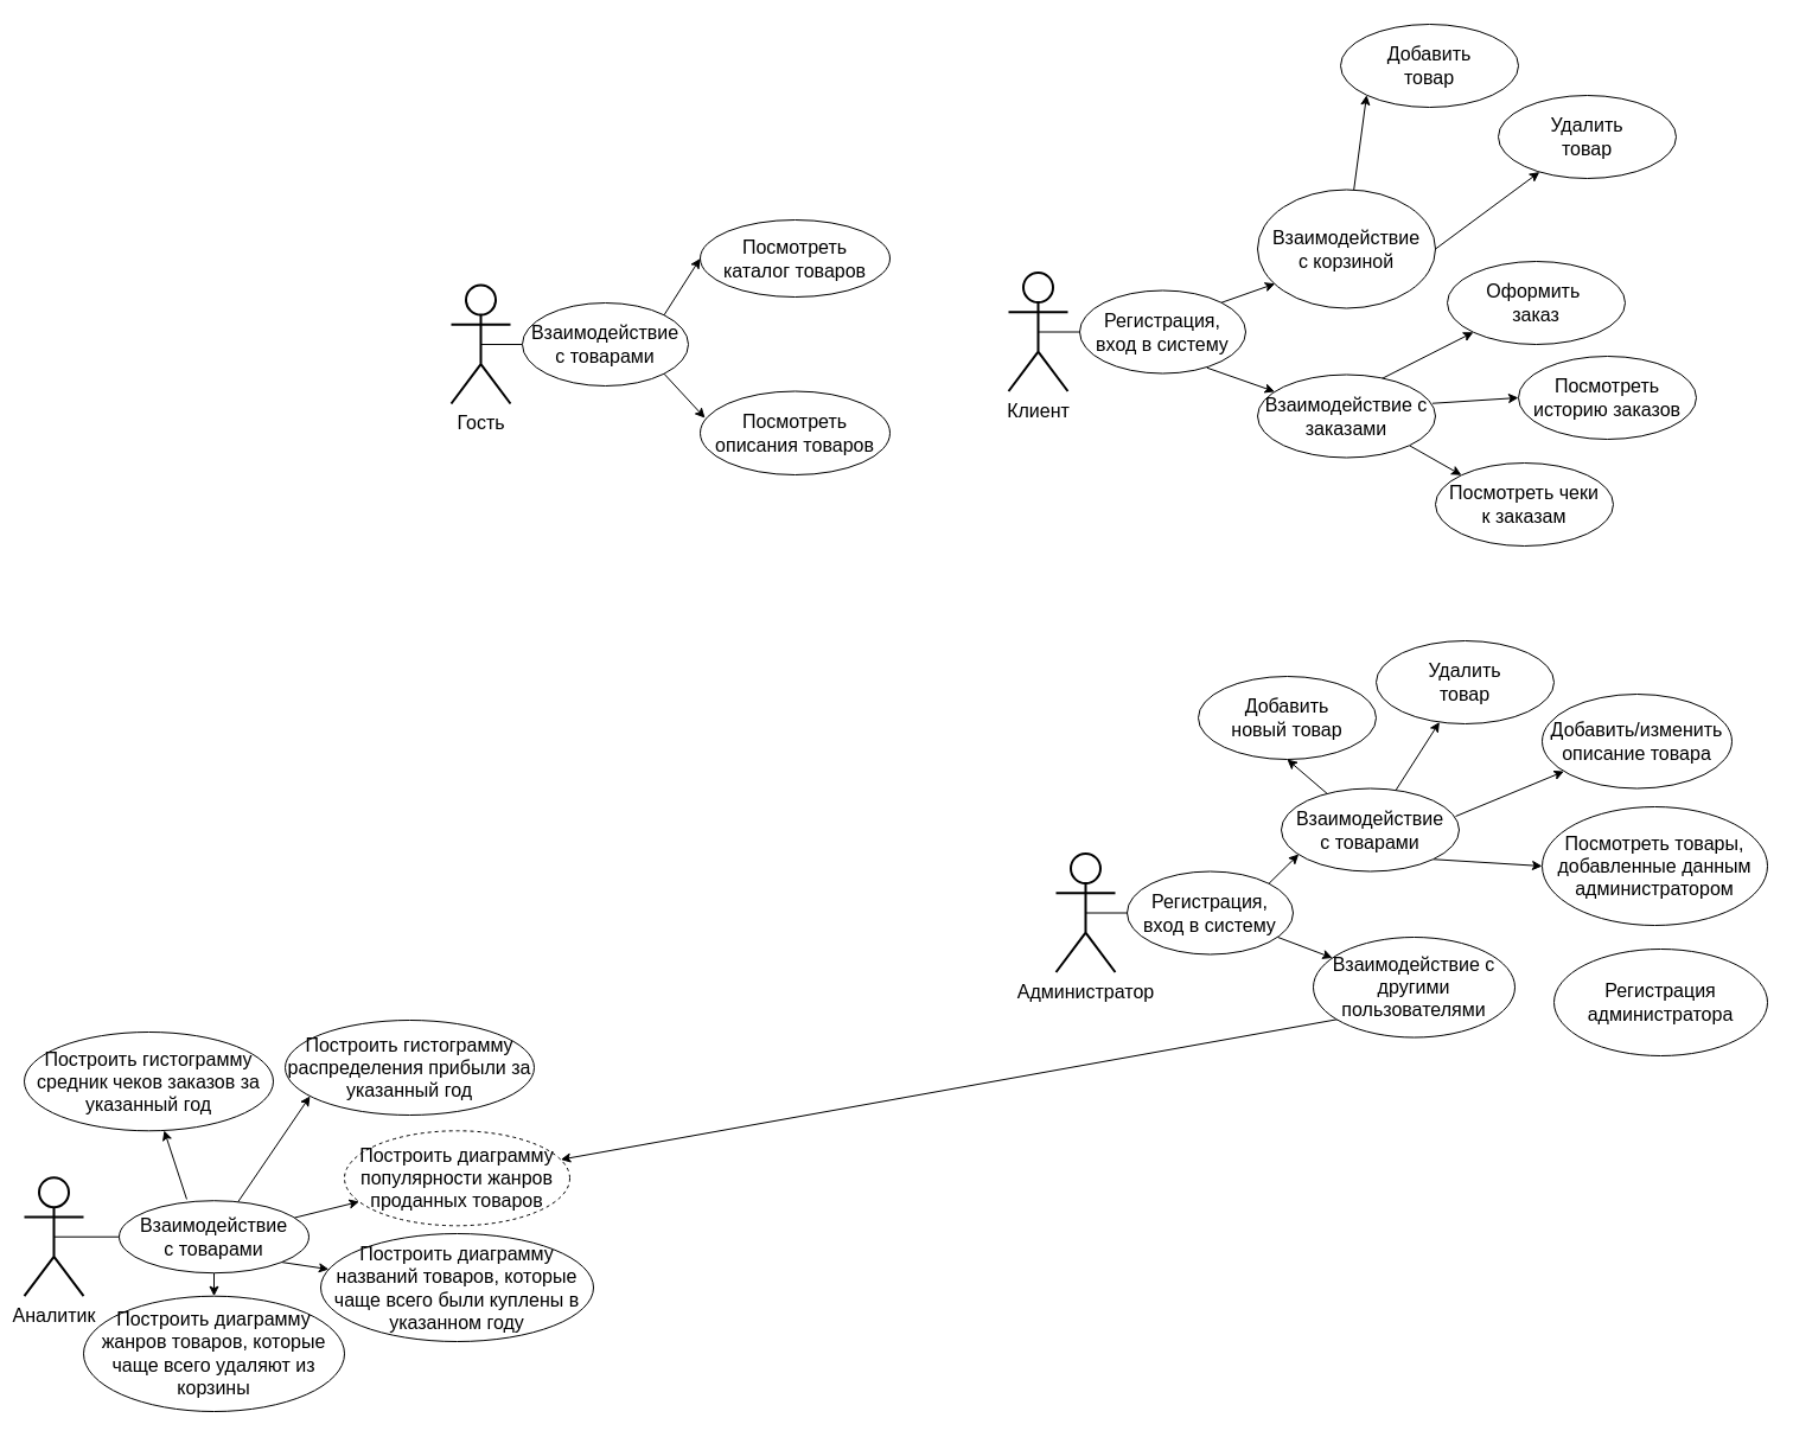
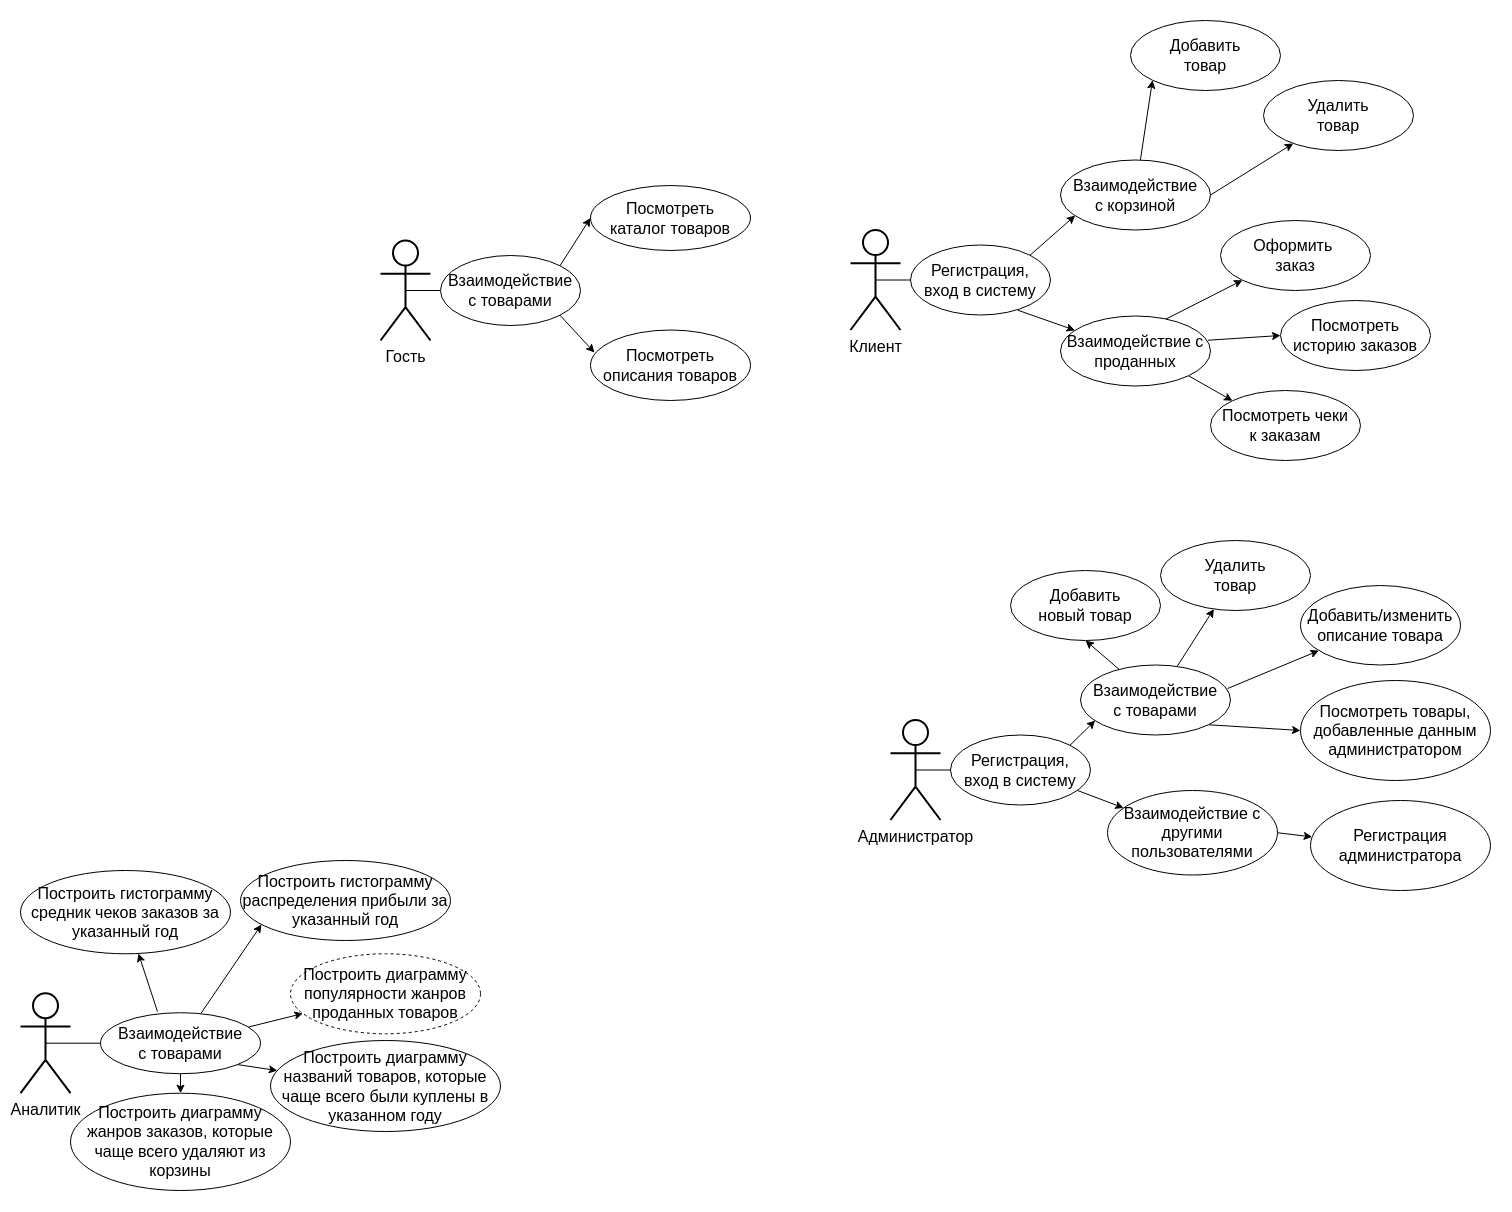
- <mxCell id="17" value="Взаимодействие &lt;br&gt;с корзиной" style="ellipse;whiteSpace=wrap;html=1;fontSize=16;" parent="1" vertex="1"><mxGeometry x="1060" y="159.5" width="150" height="100" as="geometry" /></mxCell>
+ <mxCell id="17" value="Взаимодействие &lt;br&gt;с корзиной" style="ellipse;whiteSpace=wrap;html=1;fontSize=16;" parent="1" vertex="1"><mxGeometry x="1060" y="159.5" width="150" height="70" as="geometry" /></mxCell>
- <mxCell id="22" value="Взаимодействие с заказами" style="ellipse;whiteSpace=wrap;html=1;fontSize=16;" parent="1" vertex="1"><mxGeometry x="1060" y="315.5" width="150" height="70" as="geometry" /></mxCell>
+ <mxCell id="22" value="Взаимодействие с проданных" style="ellipse;whiteSpace=wrap;html=1;fontSize=16;" parent="1" vertex="1"><mxGeometry x="1060" y="315.5" width="150" height="70" as="geometry" /></mxCell>
- <mxCell id="38" style="edgeStyle=none;rounded=0;orthogonalLoop=1;jettySize=auto;html=1;exitX=1;exitY=0.5;exitDx=0;exitDy=0;fontSize=16;endArrow=classic;endFill=1;" parent="1" source="39" target="56" edge="1"><mxGeometry relative="1" as="geometry" /></mxCell>
+ <mxCell id="38" style="edgeStyle=none;rounded=0;orthogonalLoop=1;jettySize=auto;html=1;exitX=1;exitY=0.5;exitDx=0;exitDy=0;fontSize=16;endArrow=classic;endFill=1;" parent="1" source="39" target="42" edge="1"><mxGeometry relative="1" as="geometry" /></mxCell>
- <mxCell id="57" value="Построить диаграмму жанров товаров, которые чаще всего удаляют из корзины" style="ellipse;whiteSpace=wrap;html=1;fontSize=16;" parent="1" vertex="1"><mxGeometry x="70" y="1092.71" width="220" height="97.29" as="geometry" /></mxCell>
+ <mxCell id="57" value="Построить диаграмму жанров заказов, которые чаще всего удаляют из корзины" style="ellipse;whiteSpace=wrap;html=1;fontSize=16;" parent="1" vertex="1"><mxGeometry x="70" y="1092.71" width="220" height="97.29" as="geometry" /></mxCell>
